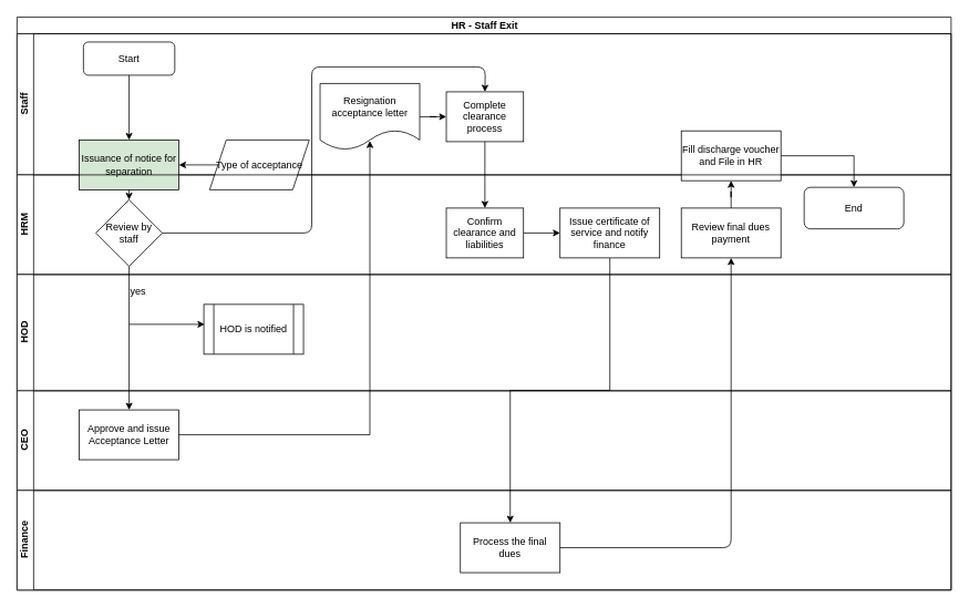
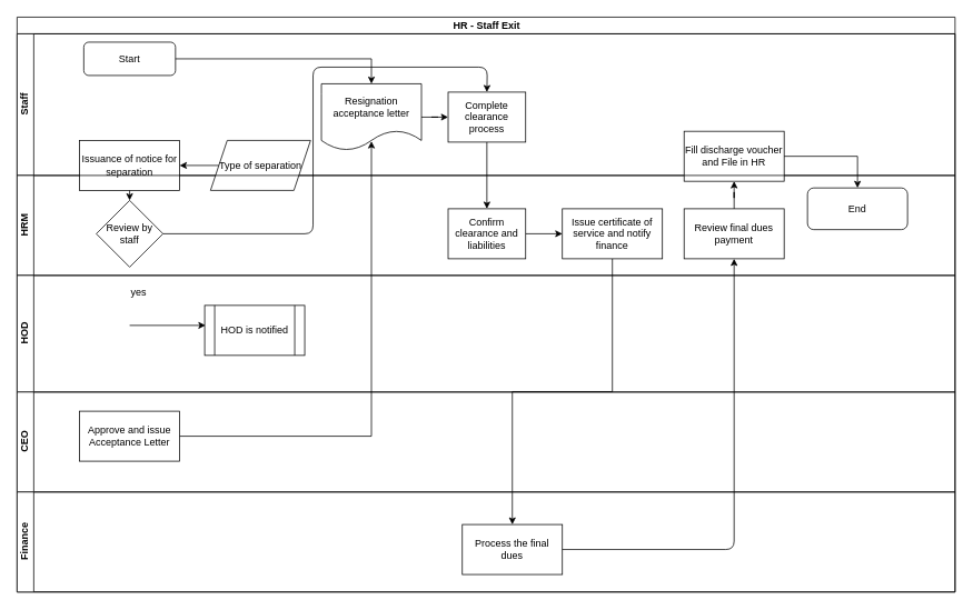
- <mxCell id="7" value="" style="edgeStyle=orthogonalEdgeStyle;rounded=0;orthogonalLoop=1;jettySize=auto;html=1;entryX=0.5;entryY=0;entryDx=0;entryDy=0;" edge="1" parent="3" source="4" target="6"><mxGeometry relative="1" as="geometry"><mxPoint x="135" y="130" as="targetPoint" /></mxGeometry></mxCell>
+ <mxCell id="7" value="" style="edgeStyle=orthogonalEdgeStyle;rounded=0;orthogonalLoop=1;jettySize=auto;html=1;" edge="1" parent="3" source="4" target="5"><mxGeometry relative="1" as="geometry"><mxPoint x="135" y="130" as="targetPoint" /></mxGeometry></mxCell>
- <mxCell id="6" value="Issuance of notice for separation" style="rounded=0;whiteSpace=wrap;html=1;fillColor=#d5e8d4;" vertex="1" parent="3"><mxGeometry x="75" y="128" width="120" height="60" as="geometry" /></mxCell>
+ <mxCell id="6" value="Issuance of notice for separation" style="rounded=0;whiteSpace=wrap;html=1;" vertex="1" parent="3"><mxGeometry x="75" y="128" width="120" height="60" as="geometry" /></mxCell>
- <mxCell id="8" value="Type of acceptance" style="shape=parallelogram;perimeter=parallelogramPerimeter;whiteSpace=wrap;html=1;fixedSize=1;" vertex="1" parent="3"><mxGeometry x="232" y="128" width="120" height="60" as="geometry" /></mxCell>
+ <mxCell id="8" value="Type of separation" style="shape=parallelogram;perimeter=parallelogramPerimeter;whiteSpace=wrap;html=1;fixedSize=1;" vertex="1" parent="3"><mxGeometry x="232" y="128" width="120" height="60" as="geometry" /></mxCell>
- <mxCell id="22" value="" style="edgeStyle=orthogonalEdgeStyle;rounded=0;orthogonalLoop=1;jettySize=auto;html=1;" edge="1" parent="2" source="12" target="18"><mxGeometry relative="1" as="geometry" /></mxCell>
